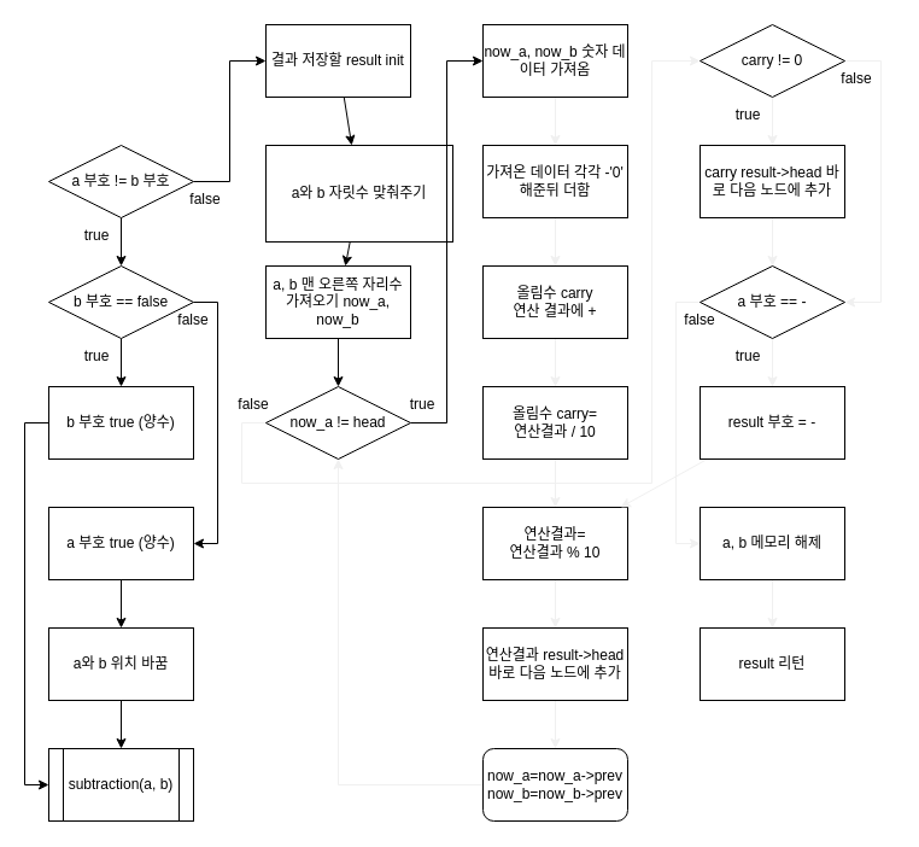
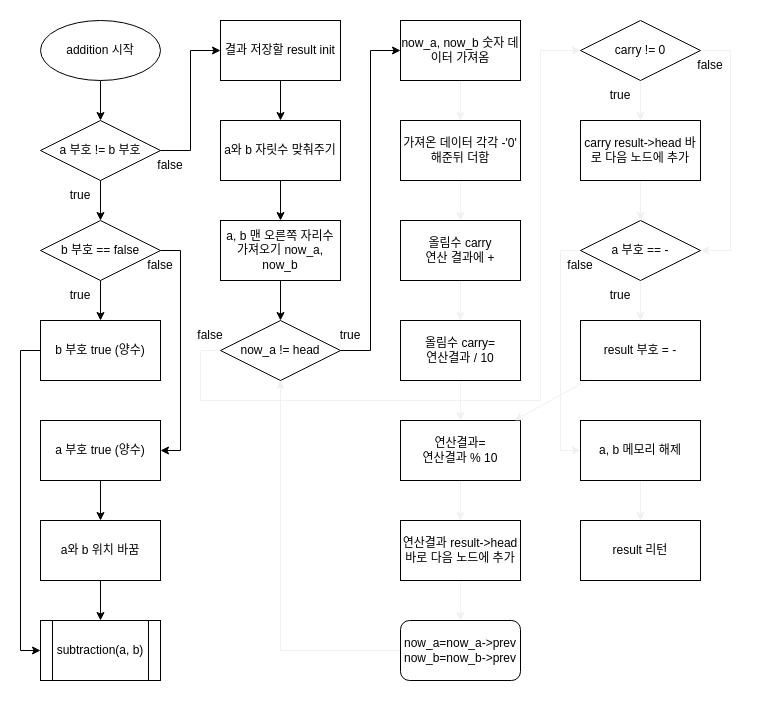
+ <mxCell id="3" value="addition 시작" style="ellipse;whiteSpace=wrap;html=1;" parent="1" vertex="1"><mxGeometry x="40" y="20" width="120" height="60" as="geometry" /></mxCell>
+ <mxCell id="2" value="" style="edgeStyle=none;html=1;" parent="1" source="3" target="6" edge="1"><mxGeometry relative="1" as="geometry" /></mxCell>
- <mxCell id="24" value="a와 b 자릿수 맞춰주기" style="rounded=0;whiteSpace=wrap;html=1;" parent="1" vertex="1"><mxGeometry x="220" y="120" width="155" height="80" as="geometry" /></mxCell>
+ <mxCell id="24" value="a와 b 자릿수 맞춰주기" style="rounded=0;whiteSpace=wrap;html=1;" parent="1" vertex="1"><mxGeometry x="220" y="120" width="120" height="60" as="geometry" /></mxCell>
